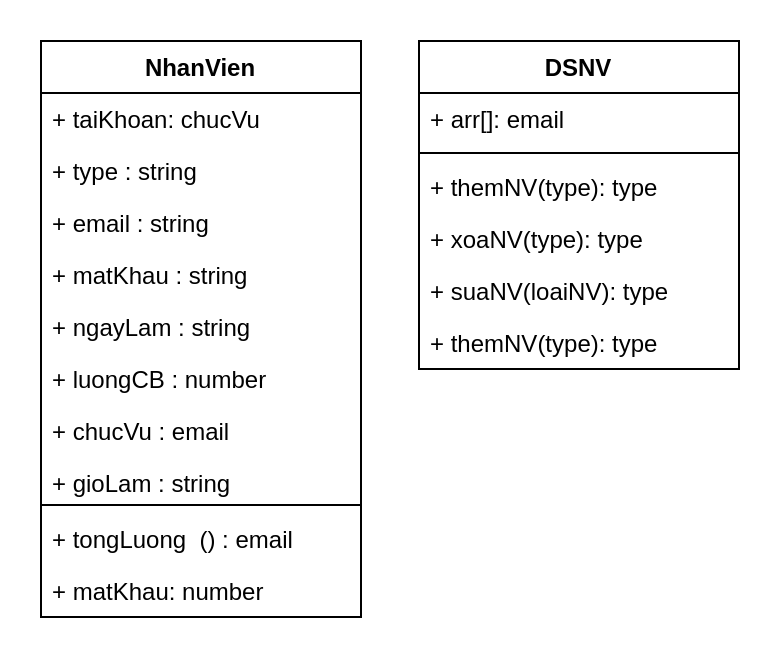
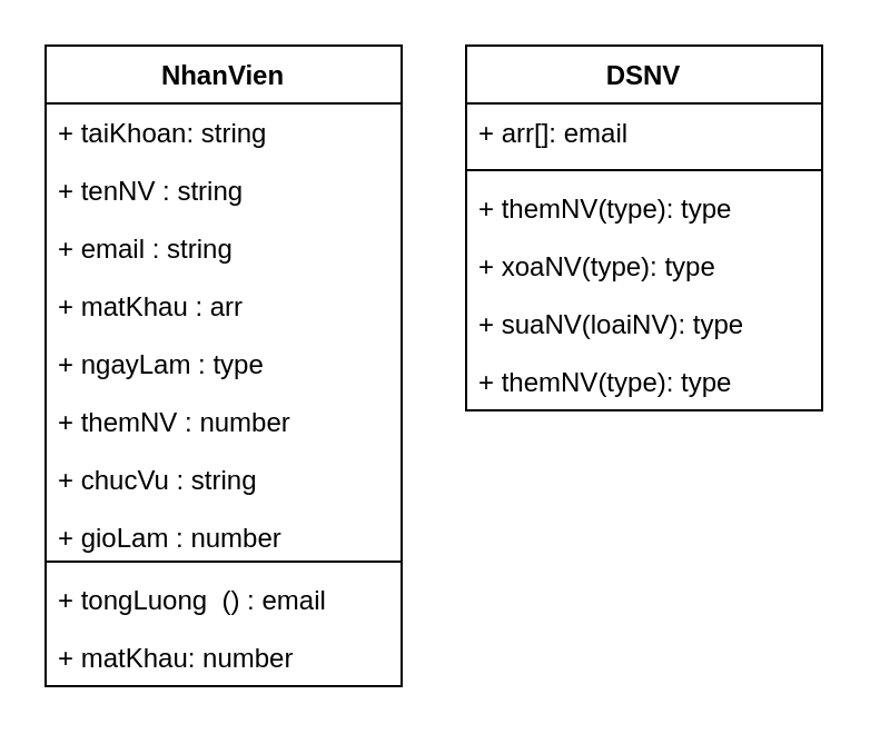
- <mxCell id="3" value="+ taiKhoan: chucVu" style="text;strokeColor=none;fillColor=none;align=left;verticalAlign=top;spacingLeft=4;spacingRight=4;overflow=hidden;rotatable=0;points=[[0,0.5],[1,0.5]];portConstraint=eastwest;" vertex="1" parent="2"><mxGeometry y="26" width="160" height="26" as="geometry" /></mxCell>
+ <mxCell id="3" value="+ taiKhoan: string" style="text;strokeColor=none;fillColor=none;align=left;verticalAlign=top;spacingLeft=4;spacingRight=4;overflow=hidden;rotatable=0;points=[[0,0.5],[1,0.5]];portConstraint=eastwest;" vertex="1" parent="2"><mxGeometry y="26" width="160" height="26" as="geometry" /></mxCell>
- <mxCell id="4" value="+ type : string" style="text;strokeColor=none;fillColor=none;align=left;verticalAlign=top;spacingLeft=4;spacingRight=4;overflow=hidden;rotatable=0;points=[[0,0.5],[1,0.5]];portConstraint=eastwest;" vertex="1" parent="2"><mxGeometry y="52" width="160" height="26" as="geometry" /></mxCell>
+ <mxCell id="4" value="+ tenNV : string" style="text;strokeColor=none;fillColor=none;align=left;verticalAlign=top;spacingLeft=4;spacingRight=4;overflow=hidden;rotatable=0;points=[[0,0.5],[1,0.5]];portConstraint=eastwest;" vertex="1" parent="2"><mxGeometry y="52" width="160" height="26" as="geometry" /></mxCell>
- <mxCell id="6" value="+ matKhau : string" style="text;strokeColor=none;fillColor=none;align=left;verticalAlign=top;spacingLeft=4;spacingRight=4;overflow=hidden;rotatable=0;points=[[0,0.5],[1,0.5]];portConstraint=eastwest;" vertex="1" parent="2"><mxGeometry y="104" width="160" height="26" as="geometry" /></mxCell>
+ <mxCell id="6" value="+ matKhau : arr" style="text;strokeColor=none;fillColor=none;align=left;verticalAlign=top;spacingLeft=4;spacingRight=4;overflow=hidden;rotatable=0;points=[[0,0.5],[1,0.5]];portConstraint=eastwest;" vertex="1" parent="2"><mxGeometry y="104" width="160" height="26" as="geometry" /></mxCell>
- <mxCell id="7" value="+ ngayLam : string" style="text;strokeColor=none;fillColor=none;align=left;verticalAlign=top;spacingLeft=4;spacingRight=4;overflow=hidden;rotatable=0;points=[[0,0.5],[1,0.5]];portConstraint=eastwest;" vertex="1" parent="2"><mxGeometry y="130" width="160" height="26" as="geometry" /></mxCell>
+ <mxCell id="7" value="+ ngayLam : type" style="text;strokeColor=none;fillColor=none;align=left;verticalAlign=top;spacingLeft=4;spacingRight=4;overflow=hidden;rotatable=0;points=[[0,0.5],[1,0.5]];portConstraint=eastwest;" vertex="1" parent="2"><mxGeometry y="130" width="160" height="26" as="geometry" /></mxCell>
- <mxCell id="8" value="+ luongCB : number" style="text;strokeColor=none;fillColor=none;align=left;verticalAlign=top;spacingLeft=4;spacingRight=4;overflow=hidden;rotatable=0;points=[[0,0.5],[1,0.5]];portConstraint=eastwest;" vertex="1" parent="2"><mxGeometry y="156" width="160" height="26" as="geometry" /></mxCell>
+ <mxCell id="8" value="+ themNV : number" style="text;strokeColor=none;fillColor=none;align=left;verticalAlign=top;spacingLeft=4;spacingRight=4;overflow=hidden;rotatable=0;points=[[0,0.5],[1,0.5]];portConstraint=eastwest;" vertex="1" parent="2"><mxGeometry y="156" width="160" height="26" as="geometry" /></mxCell>
- <mxCell id="9" value="+ chucVu : email" style="text;strokeColor=none;fillColor=none;align=left;verticalAlign=top;spacingLeft=4;spacingRight=4;overflow=hidden;rotatable=0;points=[[0,0.5],[1,0.5]];portConstraint=eastwest;" vertex="1" parent="2"><mxGeometry y="182" width="160" height="26" as="geometry" /></mxCell>
+ <mxCell id="9" value="+ chucVu : string" style="text;strokeColor=none;fillColor=none;align=left;verticalAlign=top;spacingLeft=4;spacingRight=4;overflow=hidden;rotatable=0;points=[[0,0.5],[1,0.5]];portConstraint=eastwest;" vertex="1" parent="2"><mxGeometry y="182" width="160" height="26" as="geometry" /></mxCell>
- <mxCell id="10" value="+ gioLam : string" style="text;strokeColor=none;fillColor=none;align=left;verticalAlign=top;spacingLeft=4;spacingRight=4;overflow=hidden;rotatable=0;points=[[0,0.5],[1,0.5]];portConstraint=eastwest;" vertex="1" parent="2"><mxGeometry y="208" width="160" height="20" as="geometry" /></mxCell>
+ <mxCell id="10" value="+ gioLam : number" style="text;strokeColor=none;fillColor=none;align=left;verticalAlign=top;spacingLeft=4;spacingRight=4;overflow=hidden;rotatable=0;points=[[0,0.5],[1,0.5]];portConstraint=eastwest;" vertex="1" parent="2"><mxGeometry y="208" width="160" height="20" as="geometry" /></mxCell>
